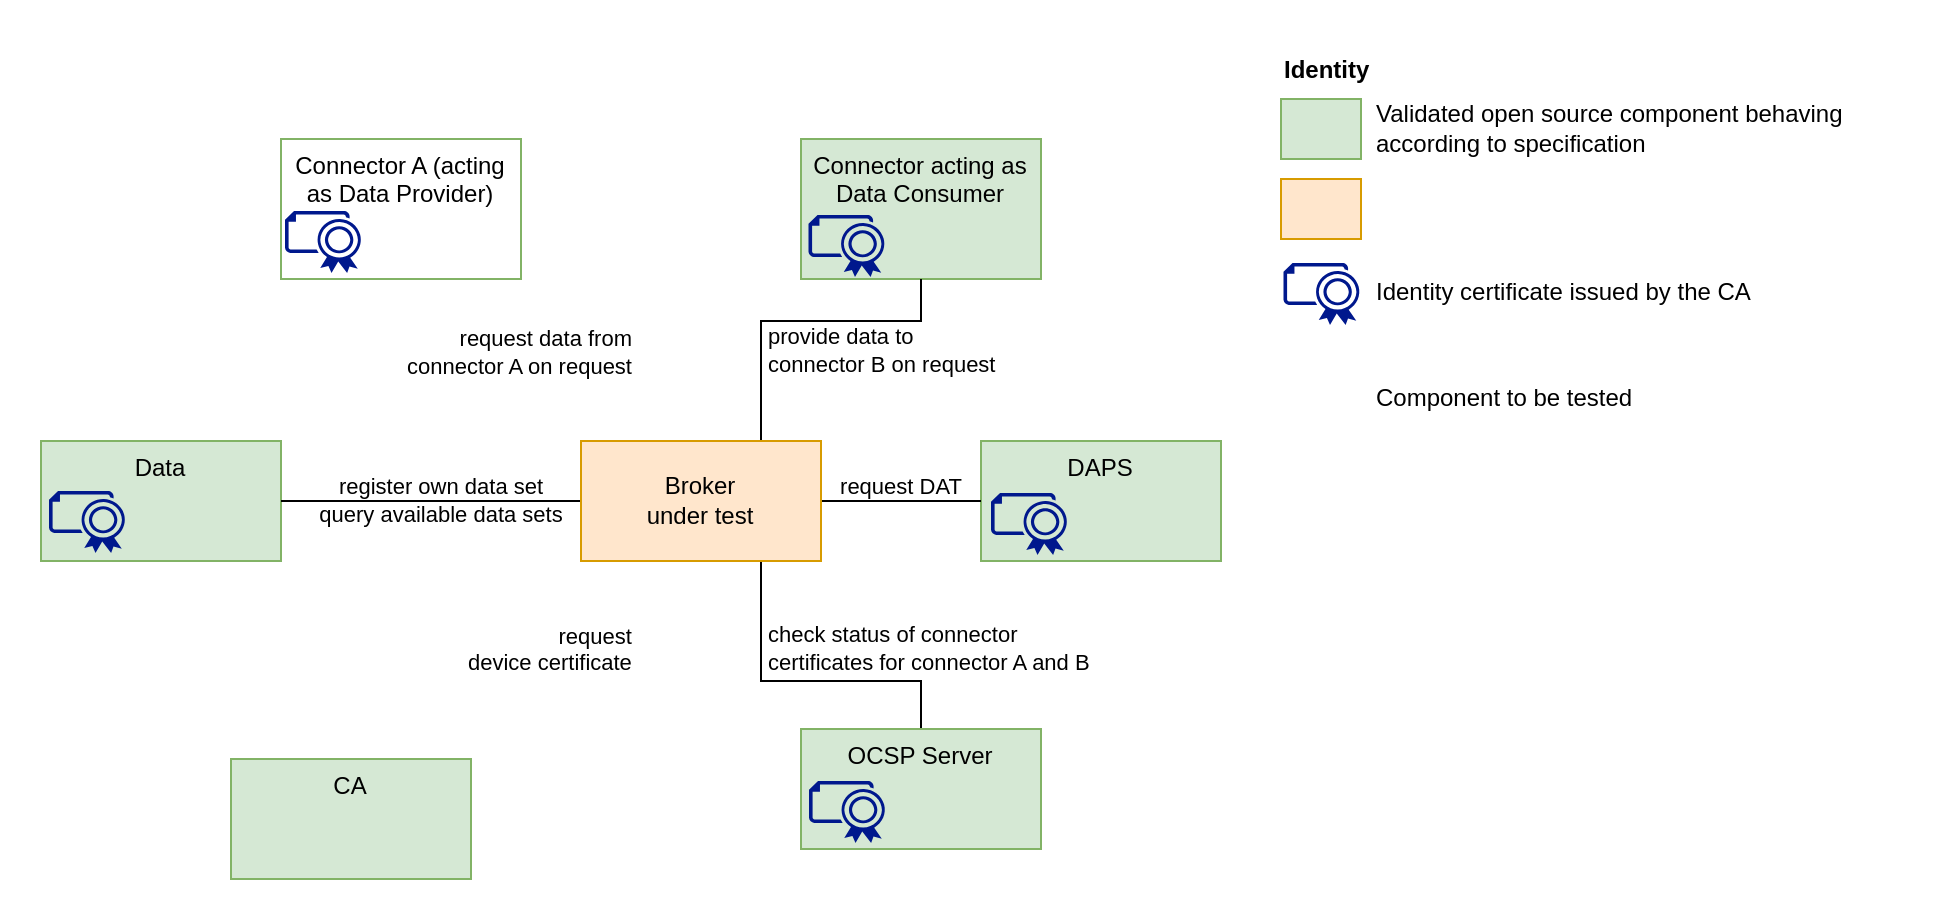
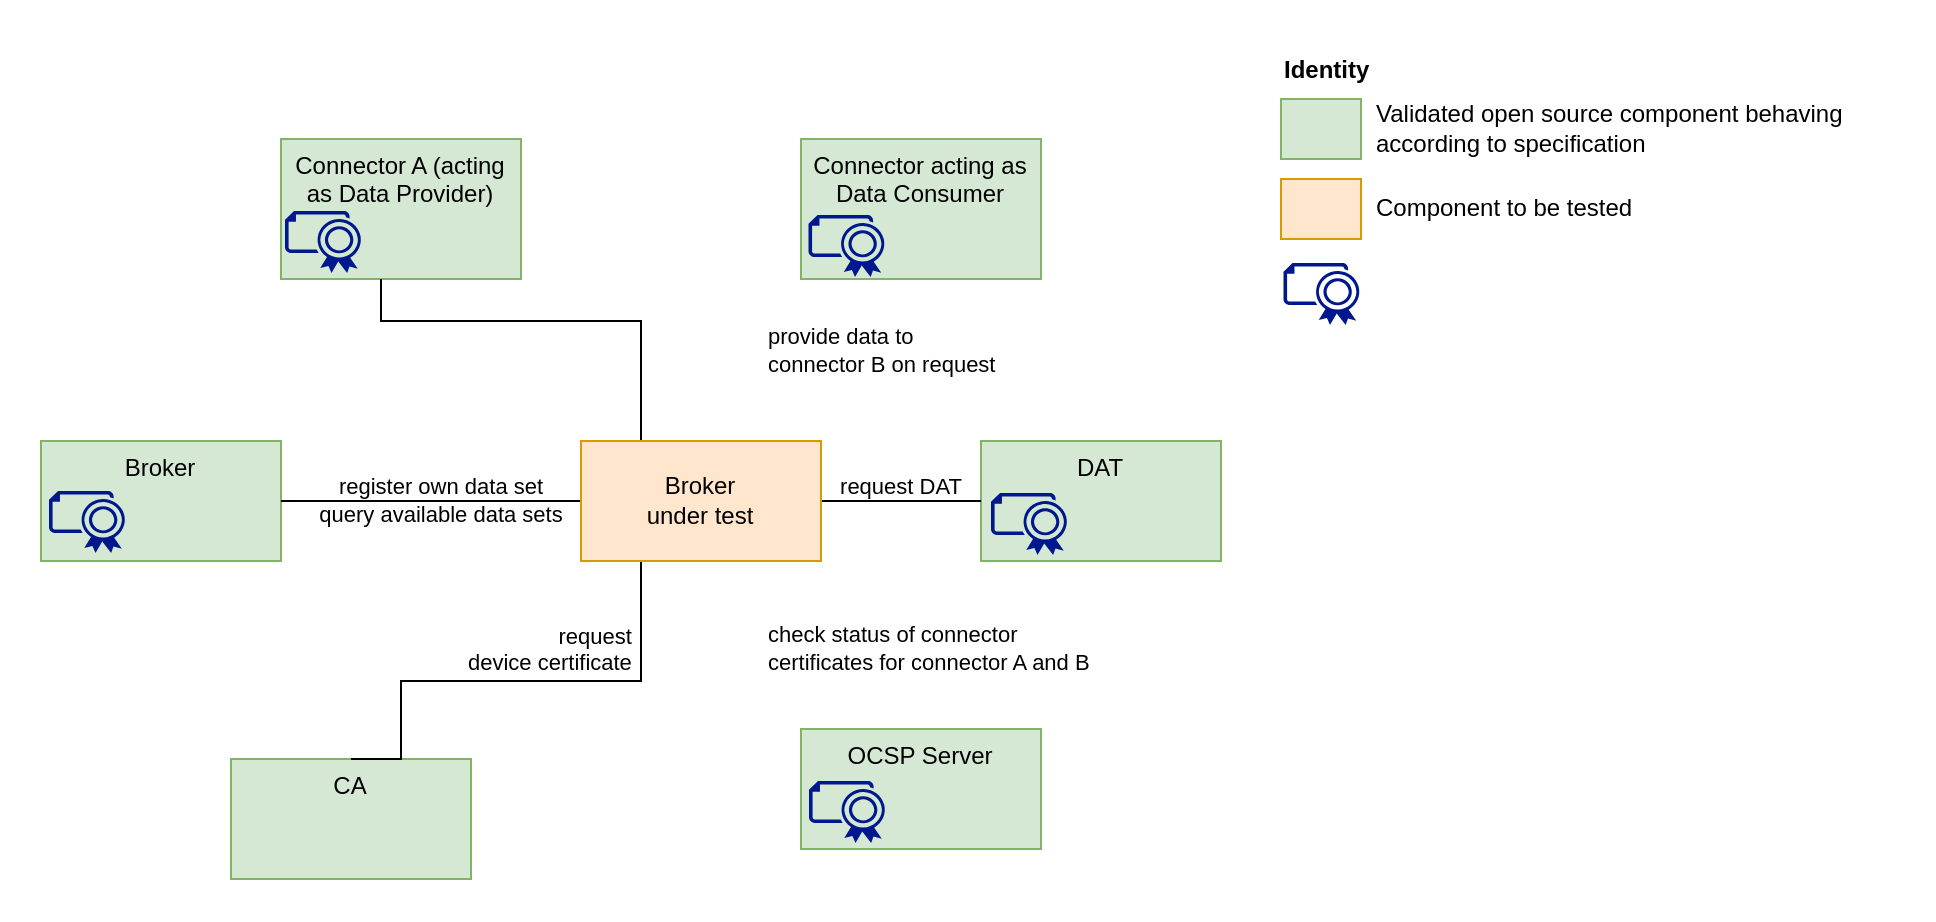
- <mxCell id="4" value="Connector A (acting as Data Provider)" style="rounded=0;whiteSpace=wrap;html=1;fillColor=#ffffff;strokeColor=#82b366;verticalAlign=top;" vertex="1" parent="1"><mxGeometry x="140" y="69" width="120" height="70" as="geometry" /></mxCell>
+ <mxCell id="4" value="Connector A (acting as Data Provider)" style="rounded=0;whiteSpace=wrap;html=1;fillColor=#d5e8d4;strokeColor=#82b366;verticalAlign=top;" vertex="1" parent="1"><mxGeometry x="140" y="69" width="120" height="70" as="geometry" /></mxCell>
- <mxCell id="23" value="Identity certificate issued by the CA" style="text;html=1;strokeColor=none;fillColor=none;align=left;verticalAlign=middle;whiteSpace=wrap;rounded=0;" vertex="1" parent="1"><mxGeometry x="686" y="131" width="260" height="30" as="geometry" /></mxCell>
+ <mxCell id="9" style="edgeStyle=orthogonalEdgeStyle;rounded=0;orthogonalLoop=1;jettySize=auto;html=1;endArrow=none;endFill=0;align=center;exitX=0.25;exitY=0;exitDx=0;exitDy=0;" edge="1" parent="1" source="13" target="4"><mxGeometry relative="1" as="geometry"><Array as="points"><mxPoint x="320" y="160" /><mxPoint x="190" y="160" /></Array></mxGeometry></mxCell>
- <mxCell id="8" value="" style="edgeStyle=orthogonalEdgeStyle;rounded=0;orthogonalLoop=1;jettySize=auto;html=1;entryX=0.5;entryY=1;entryDx=0;entryDy=0;endArrow=none;endFill=0;align=left;exitX=0.75;exitY=0;exitDx=0;exitDy=0;" edge="1" parent="1" source="13" target="5"><mxGeometry x="-0.581" y="-10" relative="1" as="geometry"><Array as="points"><mxPoint x="380" y="160" /><mxPoint x="460" y="160" /></Array><mxPoint as="offset" /></mxGeometry></mxCell>
- <mxCell id="26" value="&lt;span style=&quot;color: rgb(0, 0, 0); font-family: helvetica; font-size: 11px; font-style: normal; font-weight: 400; letter-spacing: normal; text-indent: 0px; text-transform: none; word-spacing: 0px; background-color: rgb(255, 255, 255); display: inline; float: none;&quot;&gt;request data from&lt;/span&gt;&lt;br style=&quot;color: rgb(0, 0, 0); font-family: helvetica; font-size: 11px; font-style: normal; font-weight: 400; letter-spacing: normal; text-indent: 0px; text-transform: none; word-spacing: 0px;&quot;&gt;&lt;span style=&quot;color: rgb(0, 0, 0); font-family: helvetica; font-size: 11px; font-style: normal; font-weight: 400; letter-spacing: normal; text-indent: 0px; text-transform: none; word-spacing: 0px; background-color: rgb(255, 255, 255); display: inline; float: none;&quot;&gt;connector A on request&lt;/span&gt;" style="text;whiteSpace=wrap;html=1;align=right;" vertex="1" parent="1"><mxGeometry x="177.75" y="155" width="140" height="40" as="geometry" /></mxCell>
- <mxCell id="17" value="Component to be tested" style="text;html=1;strokeColor=none;fillColor=none;align=left;verticalAlign=middle;whiteSpace=wrap;rounded=0;" vertex="1" parent="1"><mxGeometry x="686" y="184" width="260" height="30" as="geometry" /></mxCell>
+ <mxCell id="17" value="Component to be tested" style="text;html=1;strokeColor=none;fillColor=none;align=left;verticalAlign=middle;whiteSpace=wrap;rounded=0;" vertex="1" parent="1"><mxGeometry x="686" y="89" width="260" height="30" as="geometry" /></mxCell>
- <mxCell id="6" value="Data" style="rounded=0;whiteSpace=wrap;html=1;fillColor=#d5e8d4;strokeColor=#82b366;verticalAlign=top;" vertex="1" parent="1"><mxGeometry x="20" y="220" width="120" height="60" as="geometry" /></mxCell>
+ <mxCell id="6" value="Broker" style="rounded=0;whiteSpace=wrap;html=1;fillColor=#d5e8d4;strokeColor=#82b366;verticalAlign=top;" vertex="1" parent="1"><mxGeometry x="20" y="220" width="120" height="60" as="geometry" /></mxCell>
- <mxCell id="3" value="DAPS" style="rounded=0;whiteSpace=wrap;html=1;fillColor=#d5e8d4;strokeColor=#82b366;verticalAlign=top;" vertex="1" parent="1"><mxGeometry x="490" y="220" width="120" height="60" as="geometry" /></mxCell>
+ <mxCell id="3" value="DAT" style="rounded=0;whiteSpace=wrap;html=1;fillColor=#d5e8d4;strokeColor=#82b366;verticalAlign=top;" vertex="1" parent="1"><mxGeometry x="490" y="220" width="120" height="60" as="geometry" /></mxCell>
+ <mxCell id="11" value="" style="edgeStyle=orthogonalEdgeStyle;rounded=0;orthogonalLoop=1;jettySize=auto;html=1;entryX=0.5;entryY=0;entryDx=0;entryDy=0;endArrow=none;endFill=0;align=right;exitX=0.25;exitY=1;exitDx=0;exitDy=0;" edge="1" parent="1" source="13" target="2"><mxGeometry x="-0.658" y="-10" relative="1" as="geometry"><Array as="points"><mxPoint x="320" y="340" /><mxPoint x="200" y="340" /></Array><mxPoint as="offset" /></mxGeometry></mxCell>
- <mxCell id="12" style="edgeStyle=orthogonalEdgeStyle;rounded=0;orthogonalLoop=1;jettySize=auto;html=1;endArrow=none;endFill=0;align=right;" edge="1" parent="1" source="13" target="25"><mxGeometry relative="1" as="geometry"><Array as="points"><mxPoint x="380" y="340" /><mxPoint x="460" y="340" /></Array></mxGeometry></mxCell>
